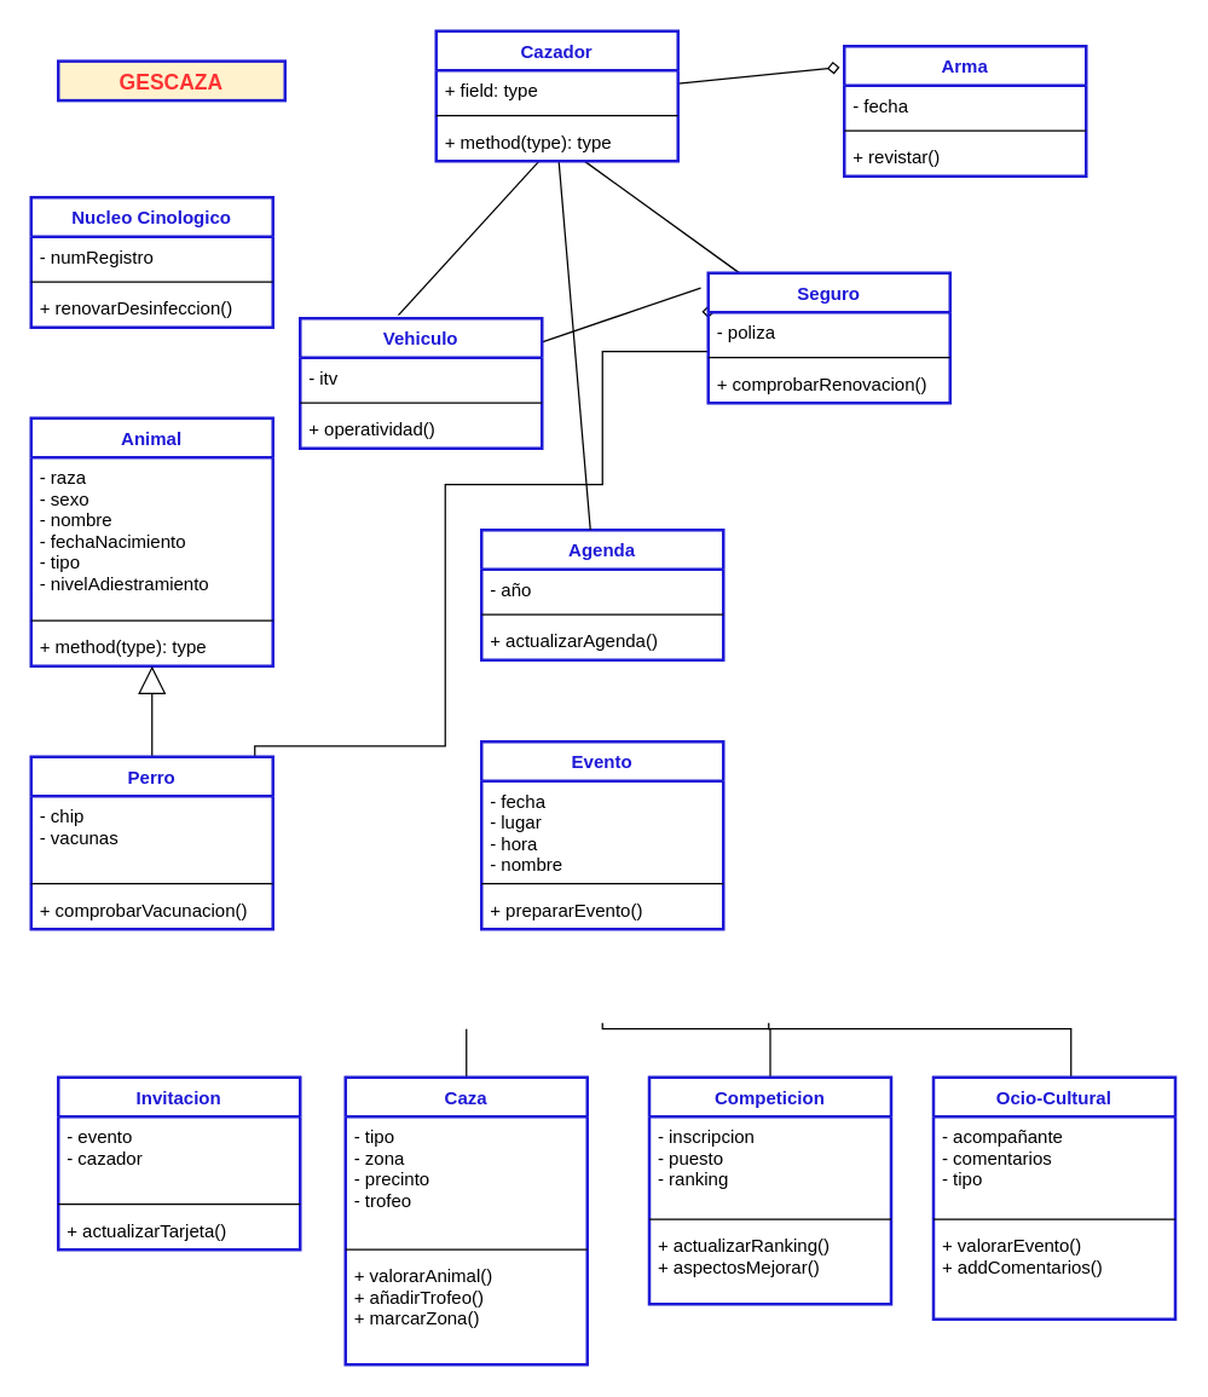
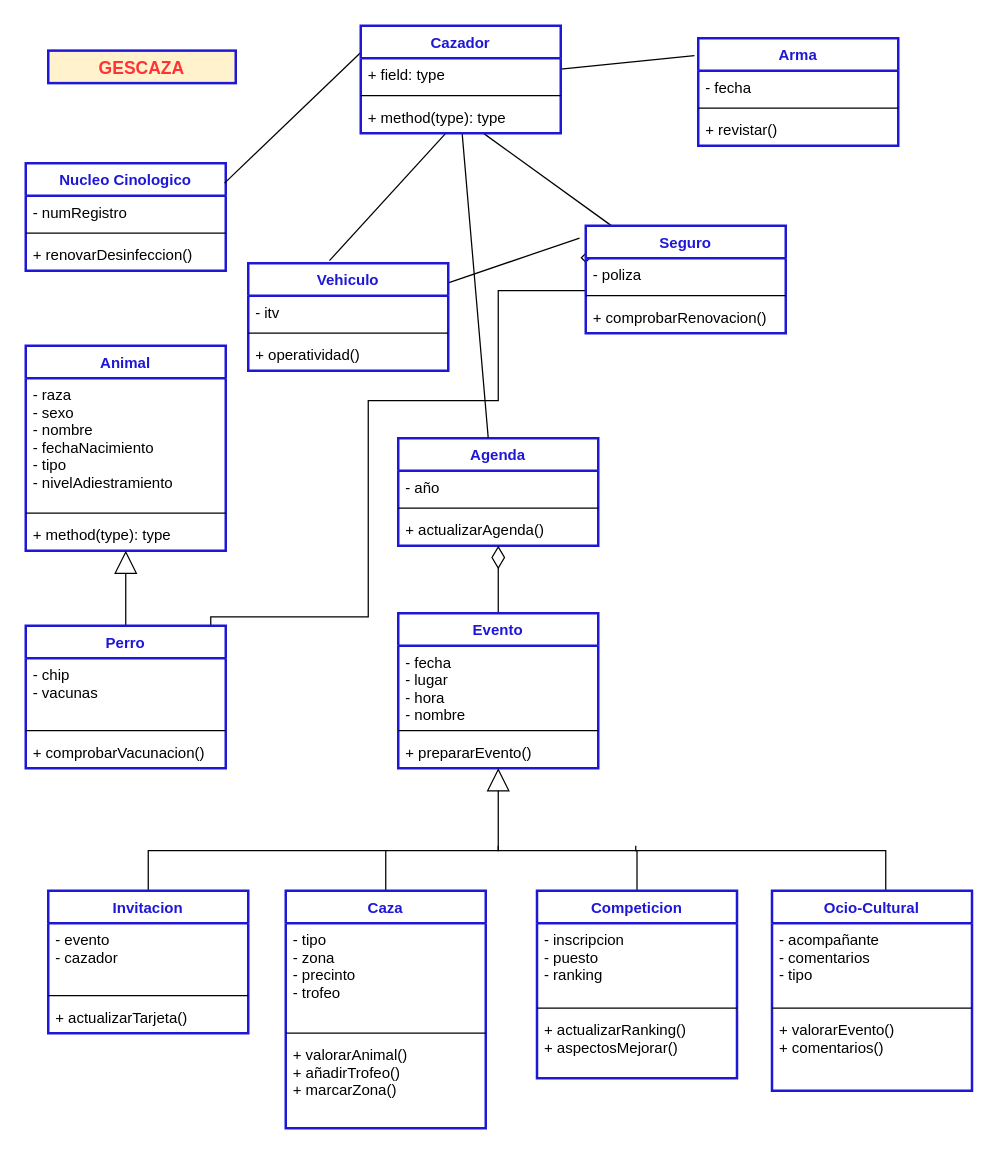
- <mxCell id="4" style="edgeStyle=none;rounded=0;orthogonalLoop=1;jettySize=auto;html=1;entryX=-0.019;entryY=0.163;entryDx=0;entryDy=0;entryPerimeter=0;endArrow=diamond;endFill=0;fontSize=12;fontColor=#1E18D6;" edge="1" parent="1" source="52" target="60"><mxGeometry relative="1" as="geometry" /></mxCell>
+ <mxCell id="4" style="edgeStyle=none;rounded=0;orthogonalLoop=1;jettySize=auto;html=1;entryX=-0.019;entryY=0.163;entryDx=0;entryDy=0;entryPerimeter=0;endArrow=none;endFill=0;fontSize=12;fontColor=#1E18D6;" edge="1" parent="1" source="52" target="60"><mxGeometry relative="1" as="geometry" /></mxCell>
+ <mxCell id="43" style="rounded=0;orthogonalLoop=1;jettySize=auto;html=1;entryX=0.994;entryY=0.186;entryDx=0;entryDy=0;entryPerimeter=0;fontSize=12;fontColor=#1E18D6;exitX=0;exitY=0.25;exitDx=0;exitDy=0;endArrow=none;endFill=0;" edge="1" parent="1" source="52" target="5"><mxGeometry relative="1" as="geometry" /></mxCell>
+ <mxCell id="18" style="edgeStyle=none;rounded=0;jumpSize=6;orthogonalLoop=1;jettySize=auto;html=1;endArrow=diamondThin;endFill=0;endSize=16;fontSize=12;fontColor=#1E18D6;" edge="1" parent="1" source="19" target="17"><mxGeometry relative="1" as="geometry" /></mxCell>
+ <mxCell id="23" style="edgeStyle=orthogonalEdgeStyle;rounded=0;jumpSize=6;orthogonalLoop=1;jettySize=auto;html=1;endArrow=block;endFill=0;endSize=16;fontSize=12;fontColor=#1E18D6;" edge="1" parent="1" source="24" target="22"><mxGeometry relative="1" as="geometry"><Array as="points"><mxPoint x="118" y="680" /><mxPoint x="398" y="680" /></Array></mxGeometry></mxCell>
- <mxCell id="42" value="+ valorarEvento()&#10;+ addComentarios()" style="text;strokeColor=none;fillColor=none;align=left;verticalAlign=top;spacingLeft=4;spacingRight=4;overflow=hidden;rotatable=0;points=[[0,0.5],[1,0.5]];portConstraint=eastwest;" vertex="1" parent="39"><mxGeometry y="98" width="160" height="62" as="geometry" /></mxCell>
+ <mxCell id="42" value="+ valorarEvento()&#10;+ comentarios()" style="text;strokeColor=none;fillColor=none;align=left;verticalAlign=top;spacingLeft=4;spacingRight=4;overflow=hidden;rotatable=0;points=[[0,0.5],[1,0.5]];portConstraint=eastwest;" vertex="1" parent="39"><mxGeometry y="98" width="160" height="62" as="geometry" /></mxCell>
